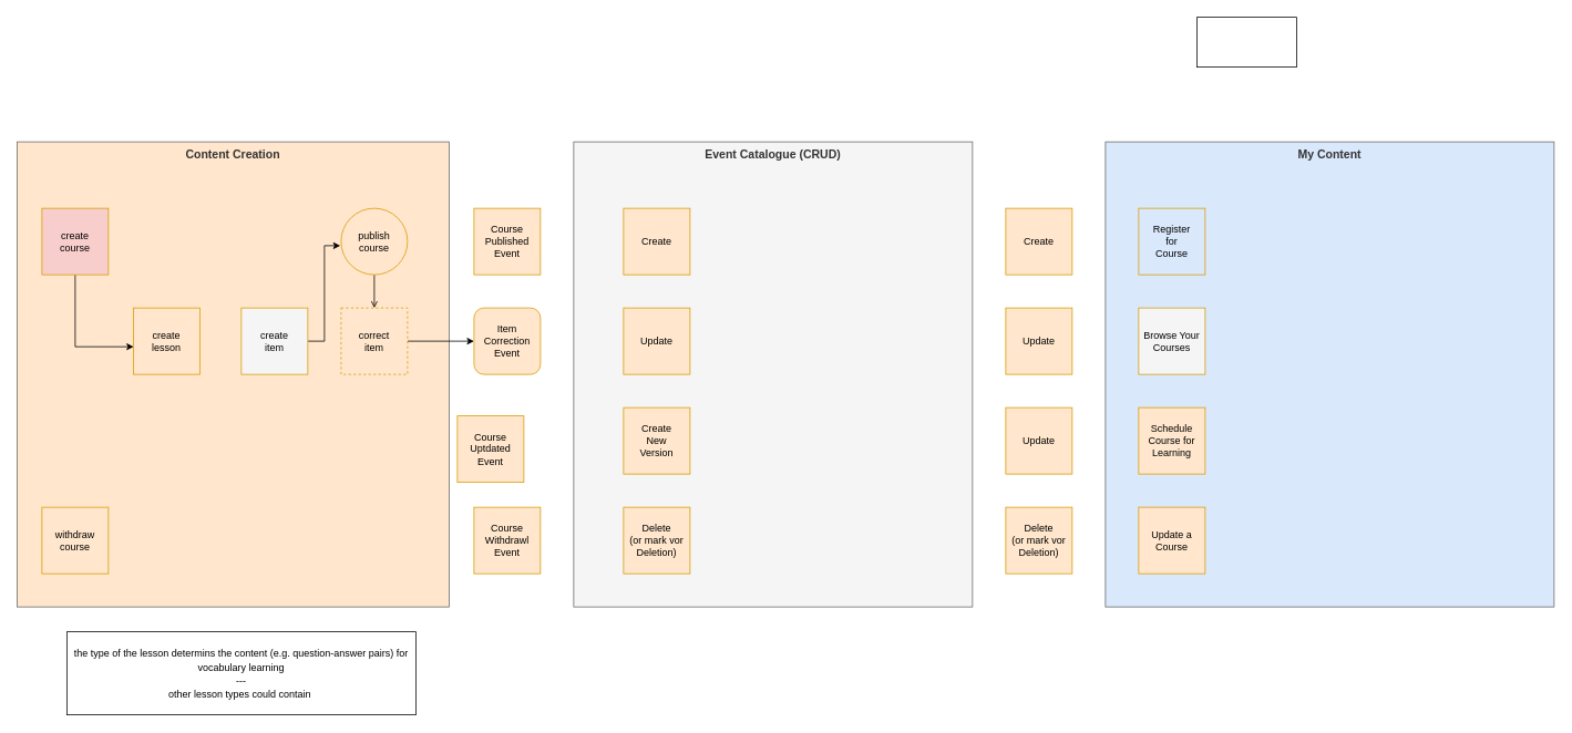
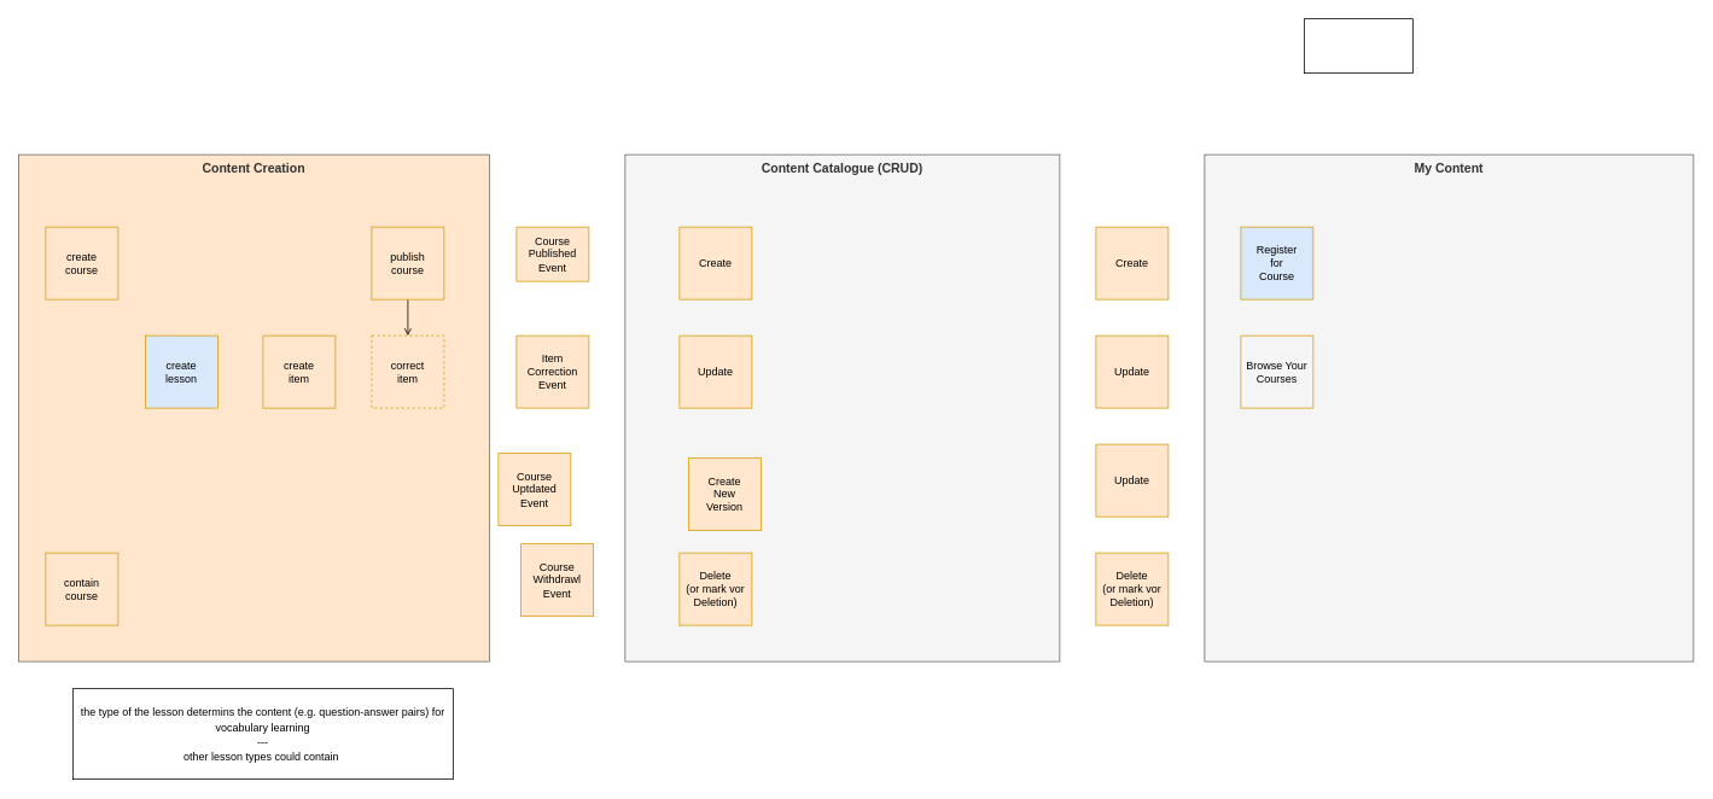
- <mxCell id="2" value="Event Catalogue (CRUD)" style="rounded=0;whiteSpace=wrap;html=1;fillColor=#f5f5f5;fontColor=#333333;strokeColor=#666666;verticalAlign=top;fontStyle=1;fontSize=14;" vertex="1" parent="1"><mxGeometry x="690" y="170" width="480" height="560" as="geometry" /></mxCell>
+ <mxCell id="2" value="Content Catalogue (CRUD)" style="rounded=0;whiteSpace=wrap;html=1;fillColor=#f5f5f5;fontColor=#333333;strokeColor=#666666;verticalAlign=top;fontStyle=1;fontSize=14;" vertex="1" parent="1"><mxGeometry x="690" y="170" width="480" height="560" as="geometry" /></mxCell>
- <mxCell id="6" value="create&lt;br&gt;course" style="whiteSpace=wrap;html=1;aspect=fixed;fillColor=#f8cecc;strokeColor=#d79b00;" vertex="1" parent="1"><mxGeometry x="50" y="250" width="80" height="80" as="geometry" /></mxCell>
+ <mxCell id="6" value="create&lt;br&gt;course" style="whiteSpace=wrap;html=1;aspect=fixed;fillColor=#ffe6cc;strokeColor=#d79b00;" vertex="1" parent="1"><mxGeometry x="50" y="250" width="80" height="80" as="geometry" /></mxCell>
- <mxCell id="18" value="publish&lt;br&gt;course" style="ellipse;whiteSpace=wrap;html=1;aspect=fixed;fillColor=#ffe6cc;strokeColor=#d79b00;" vertex="1" parent="1"><mxGeometry x="410" y="250" width="80" height="80" as="geometry" /></mxCell>
+ <mxCell id="18" value="publish&lt;br&gt;course" style="whiteSpace=wrap;html=1;aspect=fixed;fillColor=#ffe6cc;strokeColor=#d79b00;" vertex="1" parent="1"><mxGeometry x="410" y="250" width="80" height="80" as="geometry" /></mxCell>
- <mxCell id="11" value="Course&lt;br&gt;Published&lt;br&gt;Event" style="whiteSpace=wrap;html=1;aspect=fixed;fillColor=#ffe6cc;strokeColor=#d79b00;" vertex="1" parent="1"><mxGeometry x="570" y="250" width="80" height="80" as="geometry" /></mxCell>
+ <mxCell id="11" value="Course&lt;br&gt;Published&lt;br&gt;Event" style="whiteSpace=wrap;html=1;aspect=fixed;fillColor=#ffe6cc;strokeColor=#d79b00;" vertex="1" parent="1"><mxGeometry x="570" y="250" width="80" height="60" as="geometry" /></mxCell>
- <mxCell id="7" value="create&lt;br&gt;lesson" style="whiteSpace=wrap;html=1;aspect=fixed;fillColor=#ffe6cc;strokeColor=#d79b00;" vertex="1" parent="1"><mxGeometry x="160" y="370" width="80" height="80" as="geometry" /></mxCell>
+ <mxCell id="7" value="create&lt;br&gt;lesson" style="whiteSpace=wrap;html=1;aspect=fixed;fillColor=#dae8fc;strokeColor=#d79b00;" vertex="1" parent="1"><mxGeometry x="160" y="370" width="80" height="80" as="geometry" /></mxCell>
- <mxCell id="10" value="create &lt;br&gt;item" style="whiteSpace=wrap;html=1;aspect=fixed;fillColor=#f5f5f5;strokeColor=#d79b00;" vertex="1" parent="1"><mxGeometry x="290" y="370" width="80" height="80" as="geometry" /></mxCell>
+ <mxCell id="10" value="create &lt;br&gt;item" style="whiteSpace=wrap;html=1;aspect=fixed;fillColor=#ffe6cc;strokeColor=#d79b00;" vertex="1" parent="1"><mxGeometry x="290" y="370" width="80" height="80" as="geometry" /></mxCell>
- <mxCell id="9" style="edgeStyle=orthogonalEdgeStyle;rounded=0;orthogonalLoop=1;jettySize=auto;html=1;entryX=-0.012;entryY=0.563;entryDx=0;entryDy=0;entryPerimeter=0;fontSize=14;" edge="1" parent="1" source="10" target="18"><mxGeometry relative="1" as="geometry" /></mxCell>
- <mxCell id="12" style="edgeStyle=orthogonalEdgeStyle;rounded=0;orthogonalLoop=1;jettySize=auto;html=1;entryX=0;entryY=0.5;entryDx=0;entryDy=0;fontSize=14;" edge="1" parent="1" source="13" target="14"><mxGeometry relative="1" as="geometry" /></mxCell>
- <mxCell id="14" value="Item&lt;br&gt;Correction&lt;br&gt;Event" style="whiteSpace=wrap;html=1;aspect=fixed;fillColor=#ffe6cc;strokeColor=#d79b00;rounded=1;" vertex="1" parent="1"><mxGeometry x="570" y="370" width="80" height="80" as="geometry" /></mxCell>
+ <mxCell id="14" value="Item&lt;br&gt;Correction&lt;br&gt;Event" style="whiteSpace=wrap;html=1;aspect=fixed;fillColor=#ffe6cc;strokeColor=#d79b00;" vertex="1" parent="1"><mxGeometry x="570" y="370" width="80" height="80" as="geometry" /></mxCell>
- <mxCell id="5" style="edgeStyle=orthogonalEdgeStyle;rounded=0;orthogonalLoop=1;jettySize=auto;html=1;fontSize=14;entryX=0.004;entryY=0.584;entryDx=0;entryDy=0;entryPerimeter=0;exitX=0.5;exitY=1;exitDx=0;exitDy=0;" edge="1" parent="1" source="6" target="7"><mxGeometry relative="1" as="geometry"><Array as="points" /></mxGeometry></mxCell>
- <mxCell id="3" value="My Content&lt;br&gt;" style="rounded=0;whiteSpace=wrap;html=1;fillColor=#dae8fc;fontColor=#333333;strokeColor=#666666;verticalAlign=top;fontStyle=1;fontSize=14;" vertex="1" parent="1"><mxGeometry x="1330" y="170" width="540" height="560" as="geometry" /></mxCell>
+ <mxCell id="3" value="My Content&lt;br&gt;" style="rounded=0;whiteSpace=wrap;html=1;fillColor=#f5f5f5;fontColor=#333333;strokeColor=#666666;verticalAlign=top;fontStyle=1;fontSize=14;" vertex="1" parent="1"><mxGeometry x="1330" y="170" width="540" height="560" as="geometry" /></mxCell>
- <mxCell id="24" value="Create&lt;br&gt;New&lt;br&gt;Version" style="whiteSpace=wrap;html=1;aspect=fixed;fillColor=#ffe6cc;strokeColor=#d79b00;" vertex="1" parent="1"><mxGeometry x="750" y="490" width="80" height="80" as="geometry" /></mxCell>
+ <mxCell id="24" value="Create&lt;br&gt;New&lt;br&gt;Version" style="whiteSpace=wrap;html=1;aspect=fixed;fillColor=#ffe6cc;strokeColor=#d79b00;" vertex="1" parent="1"><mxGeometry x="760" y="505" width="80" height="80" as="geometry" /></mxCell>
- <mxCell id="28" value="Schedule&lt;br&gt;Course for Learning" style="whiteSpace=wrap;html=1;aspect=fixed;fillColor=#ffe6cc;strokeColor=#d79b00;" vertex="1" parent="1"><mxGeometry x="1370" y="490" width="80" height="80" as="geometry" /></mxCell>
- <mxCell id="20" value="withdraw&lt;br&gt;course" style="whiteSpace=wrap;html=1;aspect=fixed;fillColor=#ffe6cc;strokeColor=#d79b00;" vertex="1" parent="1"><mxGeometry x="50" y="610" width="80" height="80" as="geometry" /></mxCell>
+ <mxCell id="20" value="contain&lt;br&gt;course" style="whiteSpace=wrap;html=1;aspect=fixed;fillColor=#ffe6cc;strokeColor=#d79b00;" vertex="1" parent="1"><mxGeometry x="50" y="610" width="80" height="80" as="geometry" /></mxCell>
- <mxCell id="21" value="Course&lt;br&gt;Withdrawl&lt;br&gt;Event" style="whiteSpace=wrap;html=1;aspect=fixed;fillColor=#ffe6cc;strokeColor=#d79b00;" vertex="1" parent="1"><mxGeometry x="570" y="610" width="80" height="80" as="geometry" /></mxCell>
+ <mxCell id="21" value="Course&lt;br&gt;Withdrawl&lt;br&gt;Event" style="whiteSpace=wrap;html=1;aspect=fixed;fillColor=#ffe6cc;strokeColor=#d79b00;" vertex="1" parent="1"><mxGeometry x="575" y="600" width="80" height="80" as="geometry" /></mxCell>
- <mxCell id="29" value="Update a Course" style="whiteSpace=wrap;html=1;aspect=fixed;fillColor=#ffe6cc;strokeColor=#d79b00;" vertex="1" parent="1"><mxGeometry x="1370" y="610" width="80" height="80" as="geometry" /></mxCell>
